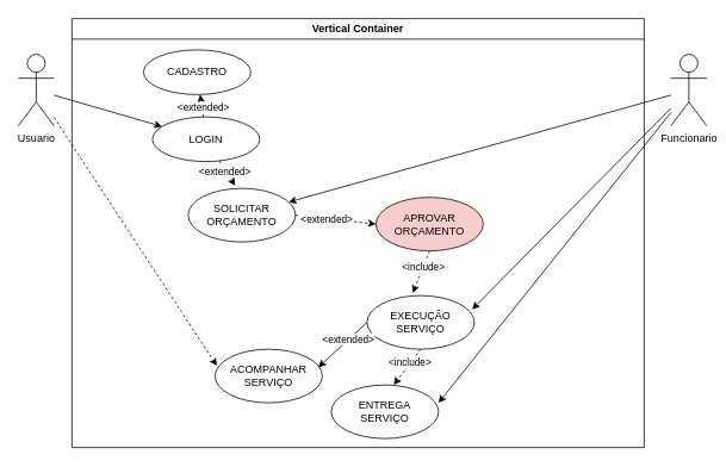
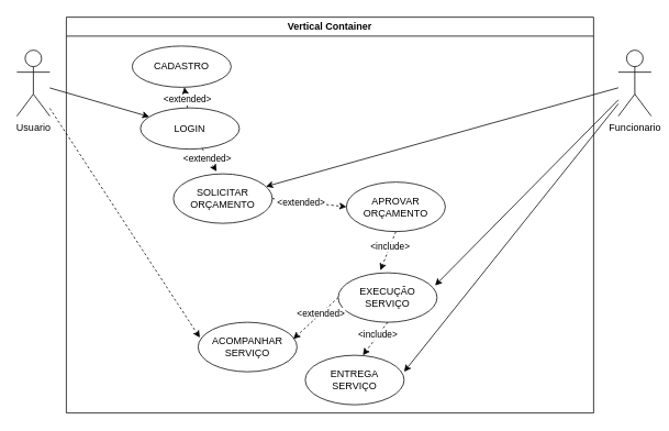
- <mxCell id="9" value="APROVAR&lt;div&gt;ORÇAMENTO&lt;/div&gt;" style="ellipse;whiteSpace=wrap;html=1;fillColor=#f8cecc;" parent="2" vertex="1"><mxGeometry x="340" y="200" width="120" height="60" as="geometry" /></mxCell>
+ <mxCell id="9" value="APROVAR&lt;div&gt;ORÇAMENTO&lt;/div&gt;" style="ellipse;whiteSpace=wrap;html=1;" parent="2" vertex="1"><mxGeometry x="340" y="200" width="120" height="60" as="geometry" /></mxCell>
- <mxCell id="17" value="" style="endArrow=classic;html=1;rounded=0;dashed=0;exitX=0;exitY=0.5;exitDx=0;exitDy=0;entryX=0.963;entryY=0.337;entryDx=0;entryDy=0;entryPerimeter=0;" edge="1" parent="2" source="16" target="8"><mxGeometry width="50" height="50" relative="1" as="geometry"><mxPoint x="246" y="260" as="sourcePoint" /><mxPoint x="251" y="381" as="targetPoint" /></mxGeometry></mxCell>
+ <mxCell id="17" value="" style="endArrow=classic;html=1;rounded=0;dashed=1;exitX=0;exitY=0.5;exitDx=0;exitDy=0;entryX=0.963;entryY=0.337;entryDx=0;entryDy=0;entryPerimeter=0;" edge="1" parent="2" source="16" target="8"><mxGeometry width="50" height="50" relative="1" as="geometry"><mxPoint x="246" y="260" as="sourcePoint" /><mxPoint x="251" y="381" as="targetPoint" /></mxGeometry></mxCell>
